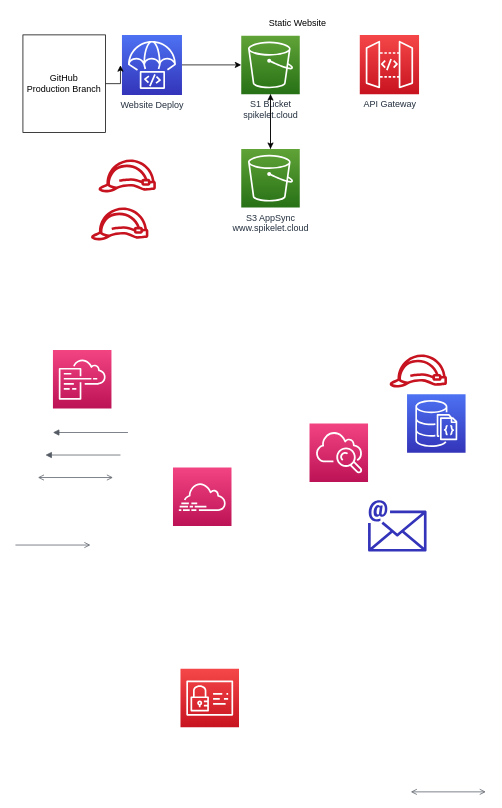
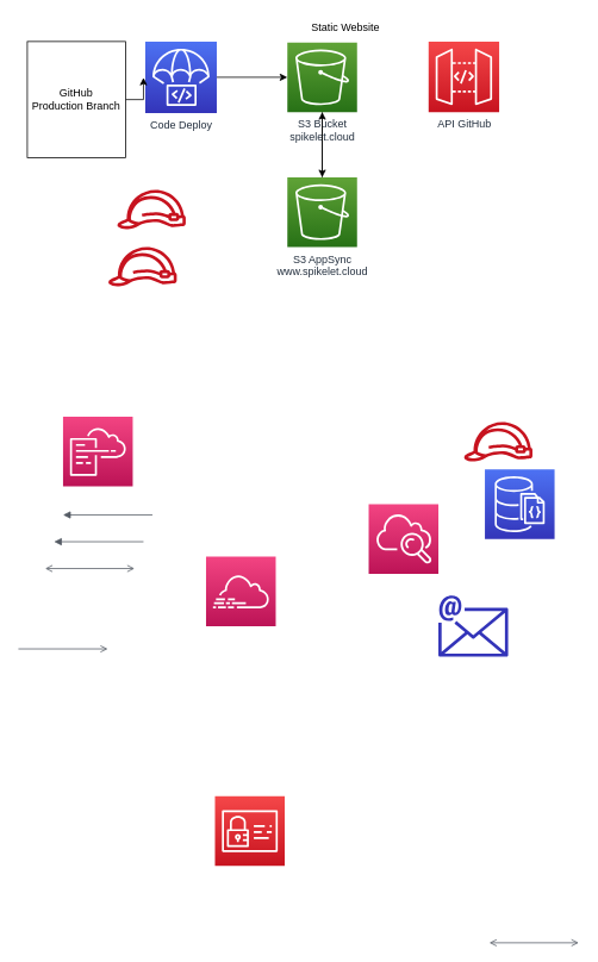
- <mxCell id="25" value="Static Website&lt;br&gt;" parent="1" vertex="1" style="text;html=1;resizable=0;points=[];autosize=1;align=left;verticalAlign=top;spacingTop=-4;"><mxGeometry x="356" y="20" as="geometry" height="20" width="90" /></mxCell>
+ <mxCell id="25" value="Static Website&lt;br&gt;" parent="1" vertex="1" style="text;html=1;resizable=0;points=[];autosize=1;align=left;verticalAlign=top;spacingTop=-4;"><mxGeometry as="geometry" y="20" x="346" height="20" width="90" /></mxCell>
- <mxCell id="10" value="API Gateway" parent="1" vertex="1" style="outlineConnect=0;fontColor=#232F3E;gradientColor=#F54749;gradientDirection=north;fillColor=#C7131F;strokeColor=#ffffff;dashed=0;verticalLabelPosition=bottom;verticalAlign=top;align=center;html=1;fontSize=12;fontStyle=0;aspect=fixed;shape=mxgraph.aws4.resourceIcon;resIcon=mxgraph.aws4.api_gateway;"><mxGeometry as="geometry" y="46" x="479" height="79" width="79" /></mxCell>
+ <mxCell id="10" value="API GitHub" parent="1" vertex="1" style="outlineConnect=0;fontColor=#232F3E;gradientColor=#F54749;gradientDirection=north;fillColor=#C7131F;strokeColor=#ffffff;dashed=0;verticalLabelPosition=bottom;verticalAlign=top;align=center;html=1;fontSize=12;fontStyle=0;aspect=fixed;shape=mxgraph.aws4.resourceIcon;resIcon=mxgraph.aws4.api_gateway;"><mxGeometry as="geometry" y="46" x="479" height="79" width="79" /></mxCell>
- <mxCell id="15" value="Website Deploy" parent="1" vertex="1" style="outlineConnect=0;fontColor=#232F3E;gradientColor=#4D72F3;gradientDirection=north;fillColor=#3334B9;strokeColor=#ffffff;dashed=0;verticalLabelPosition=bottom;verticalAlign=top;align=center;html=1;fontSize=12;fontStyle=0;aspect=fixed;shape=mxgraph.aws4.resourceIcon;resIcon=mxgraph.aws4.codedeploy;"><mxGeometry as="geometry" y="46" x="162" height="80" width="80" /></mxCell>
+ <mxCell id="15" value="Code Deploy" parent="1" vertex="1" style="outlineConnect=0;fontColor=#232F3E;gradientColor=#4D72F3;gradientDirection=north;fillColor=#3334B9;strokeColor=#ffffff;dashed=0;verticalLabelPosition=bottom;verticalAlign=top;align=center;html=1;fontSize=12;fontStyle=0;aspect=fixed;shape=mxgraph.aws4.resourceIcon;resIcon=mxgraph.aws4.codedeploy;"><mxGeometry as="geometry" y="46" x="162" height="80" width="80" /></mxCell>
- <mxCell id="3" value="S1 Bucket&lt;br&gt;spikelet.cloud&lt;br&gt;" parent="1" vertex="1" style="outlineConnect=0;fontColor=#232F3E;gradientColor=#60A337;gradientDirection=north;fillColor=#277116;strokeColor=#ffffff;dashed=0;verticalLabelPosition=bottom;verticalAlign=top;align=center;html=1;fontSize=12;fontStyle=0;aspect=fixed;shape=mxgraph.aws4.resourceIcon;resIcon=mxgraph.aws4.s3;"><mxGeometry as="geometry" y="47" x="321" height="78" width="78" /></mxCell>
+ <mxCell id="3" value="S3 Bucket&lt;br&gt;spikelet.cloud&lt;br&gt;" parent="1" vertex="1" style="outlineConnect=0;fontColor=#232F3E;gradientColor=#60A337;gradientDirection=north;fillColor=#277116;strokeColor=#ffffff;dashed=0;verticalLabelPosition=bottom;verticalAlign=top;align=center;html=1;fontSize=12;fontStyle=0;aspect=fixed;shape=mxgraph.aws4.resourceIcon;resIcon=mxgraph.aws4.s3;"><mxGeometry as="geometry" y="47" x="321" height="78" width="78" /></mxCell>
